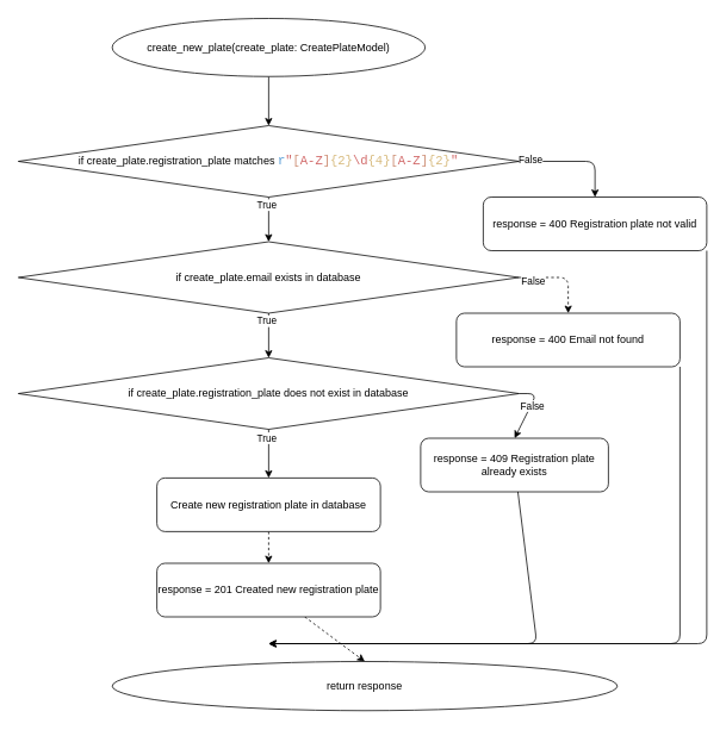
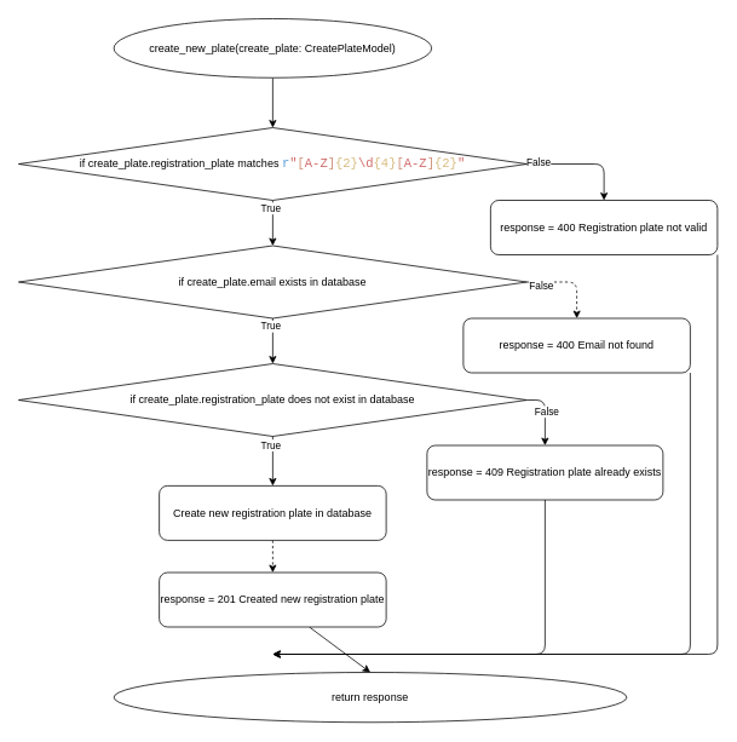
- <mxCell id="28" value="response = 409 Registration plate already exists" style="rounded=1;whiteSpace=wrap;html=1;" vertex="1" parent="1"><mxGeometry x="470" y="490" width="210" height="60" as="geometry" /></mxCell>
+ <mxCell id="28" value="response = 409 Registration plate already exists" style="rounded=1;whiteSpace=wrap;html=1;" vertex="1" parent="1"><mxGeometry x="470" y="490" width="260" height="60" as="geometry" /></mxCell>
- <mxCell id="21" style="edgeStyle=none;html=1;entryX=0.5;entryY=0;entryDx=0;entryDy=0;dashed=1;" edge="1" parent="1" source="22" target="29"><mxGeometry relative="1" as="geometry" /></mxCell>
+ <mxCell id="21" style="edgeStyle=none;html=1;entryX=0.5;entryY=0;entryDx=0;entryDy=0;" edge="1" parent="1" source="22" target="29"><mxGeometry relative="1" as="geometry" /></mxCell>
